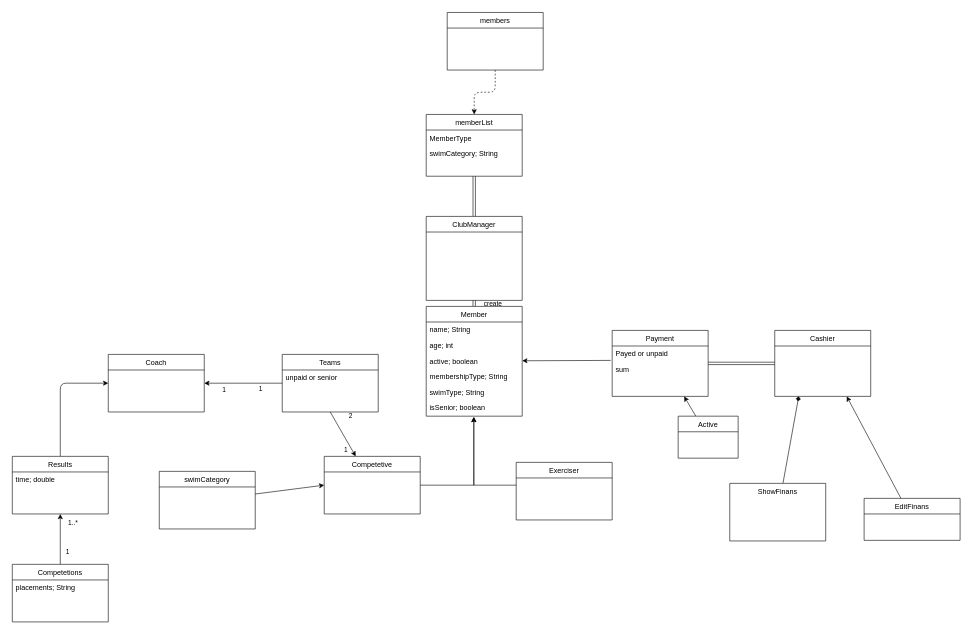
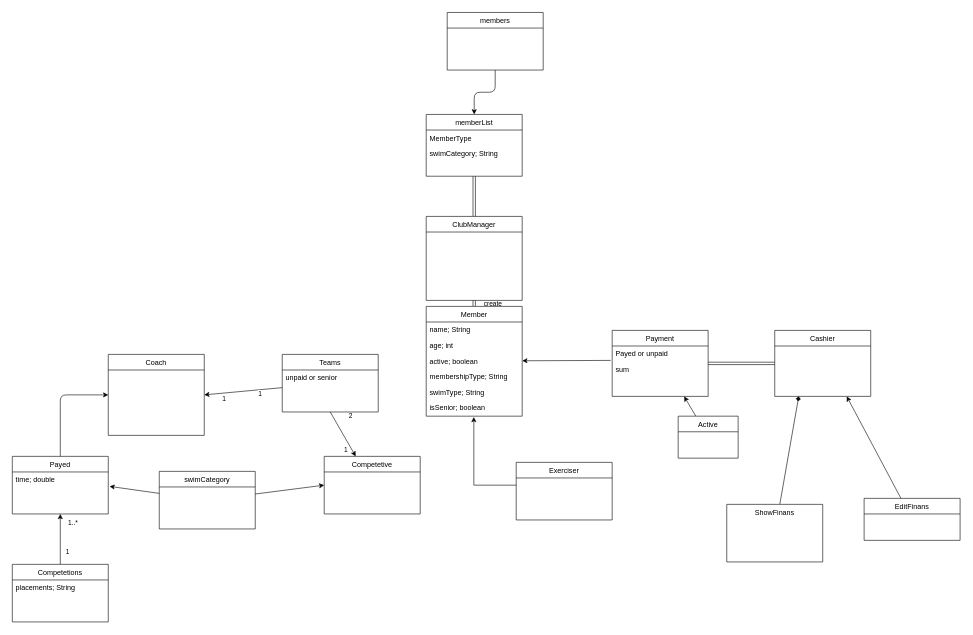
- <mxCell id="39" style="edgeStyle=orthogonalEdgeStyle;rounded=1;orthogonalLoop=1;jettySize=auto;html=1;entryX=0.5;entryY=0;entryDx=0;entryDy=0;dashed=1;" edge="1" parent="1" source="40" target="26"><mxGeometry relative="1" as="geometry" /></mxCell>
+ <mxCell id="39" style="edgeStyle=orthogonalEdgeStyle;rounded=1;orthogonalLoop=1;jettySize=auto;html=1;entryX=0.5;entryY=0;entryDx=0;entryDy=0;" edge="1" parent="1" source="40" target="26"><mxGeometry relative="1" as="geometry" /></mxCell>
- <mxCell id="13" value="Coach" style="swimlane;fontStyle=0;align=center;verticalAlign=top;childLayout=stackLayout;horizontal=1;startSize=26;horizontalStack=0;resizeParent=1;resizeLast=0;collapsible=1;marginBottom=0;rounded=0;shadow=0;strokeWidth=1;" vertex="1" parent="1"><mxGeometry x="180" y="590" width="160" height="96" as="geometry"><mxRectangle x="80" y="-900" width="160" height="26" as="alternateBounds" /></mxGeometry></mxCell>
+ <mxCell id="13" value="Coach" style="swimlane;fontStyle=0;align=center;verticalAlign=top;childLayout=stackLayout;horizontal=1;startSize=26;horizontalStack=0;resizeParent=1;resizeLast=0;collapsible=1;marginBottom=0;rounded=0;shadow=0;strokeWidth=1;" vertex="1" parent="1"><mxGeometry x="180" y="590" width="160" height="135" as="geometry"><mxRectangle x="80" y="-900" width="160" height="26" as="alternateBounds" /></mxGeometry></mxCell>
- <mxCell id="34" value="Results" style="swimlane;fontStyle=0;align=center;verticalAlign=top;childLayout=stackLayout;horizontal=1;startSize=26;horizontalStack=0;resizeParent=1;resizeLast=0;collapsible=1;marginBottom=0;rounded=0;shadow=0;strokeWidth=1;" vertex="1" parent="1"><mxGeometry x="20" y="760" width="160" height="96" as="geometry"><mxRectangle x="80" y="-900" width="160" height="26" as="alternateBounds" /></mxGeometry></mxCell>
+ <mxCell id="34" value="Payed" style="swimlane;fontStyle=0;align=center;verticalAlign=top;childLayout=stackLayout;horizontal=1;startSize=26;horizontalStack=0;resizeParent=1;resizeLast=0;collapsible=1;marginBottom=0;rounded=0;shadow=0;strokeWidth=1;" vertex="1" parent="1"><mxGeometry x="20" y="760" width="160" height="96" as="geometry"><mxRectangle x="80" y="-900" width="160" height="26" as="alternateBounds" /></mxGeometry></mxCell>
- <mxCell id="18" style="edgeStyle=orthogonalEdgeStyle;rounded=0;orthogonalLoop=1;jettySize=auto;html=1;entryX=0.496;entryY=1.09;entryDx=0;entryDy=0;entryPerimeter=0;" edge="1" parent="1" source="19" target="10"><mxGeometry relative="1" as="geometry"><mxPoint x="790" y="740" as="targetPoint" /><Array as="points"><mxPoint x="789" y="808" /></Array></mxGeometry></mxCell>
+ <mxCell id="37" style="rounded=1;orthogonalLoop=1;jettySize=auto;html=1;entryX=1.013;entryY=0.923;entryDx=0;entryDy=0;entryPerimeter=0;" edge="1" parent="1" source="38" target="35"><mxGeometry relative="1" as="geometry" /></mxCell>
- <mxCell id="30" value="ShowFinans" style="swimlane;fontStyle=0;align=center;verticalAlign=top;childLayout=stackLayout;horizontal=1;startSize=26;horizontalStack=0;resizeParent=1;resizeLast=0;collapsible=1;marginBottom=0;rounded=0;shadow=0;strokeWidth=1;strokeColor=default;swimlaneLine=0;" vertex="1" parent="1"><mxGeometry x="1216" y="805" width="160" height="96" as="geometry"><mxRectangle x="80" y="-900" width="160" height="26" as="alternateBounds" /></mxGeometry></mxCell>
+ <mxCell id="30" value="ShowFinans" style="swimlane;fontStyle=0;align=center;verticalAlign=top;childLayout=stackLayout;horizontal=1;startSize=26;horizontalStack=0;resizeParent=1;resizeLast=0;collapsible=1;marginBottom=0;rounded=0;shadow=0;strokeWidth=1;strokeColor=default;swimlaneLine=0;" vertex="1" parent="1"><mxGeometry x="1211" y="840" width="160" height="96" as="geometry"><mxRectangle x="80" y="-900" width="160" height="26" as="alternateBounds" /></mxGeometry></mxCell>
